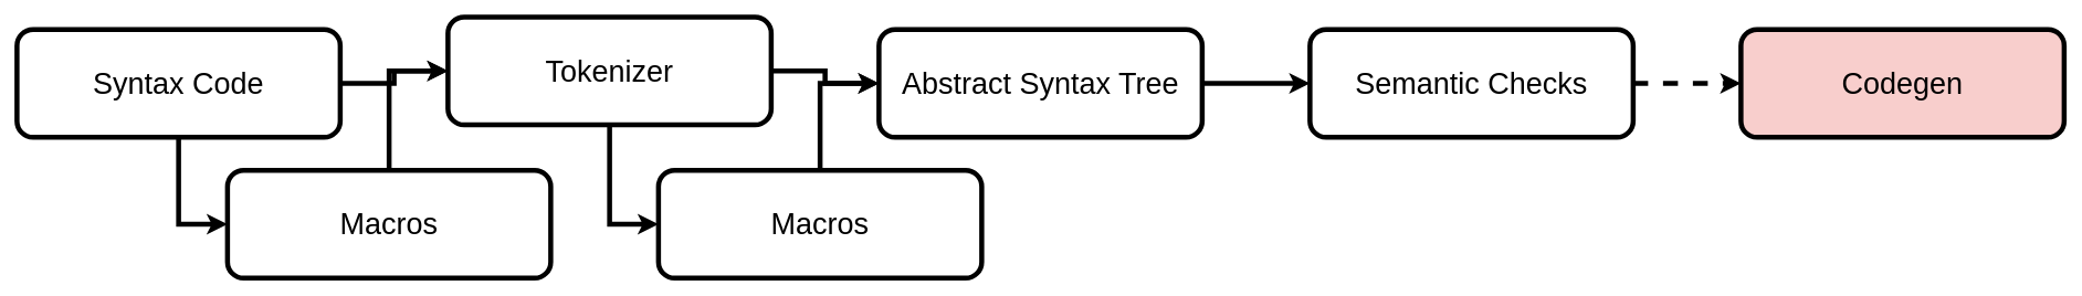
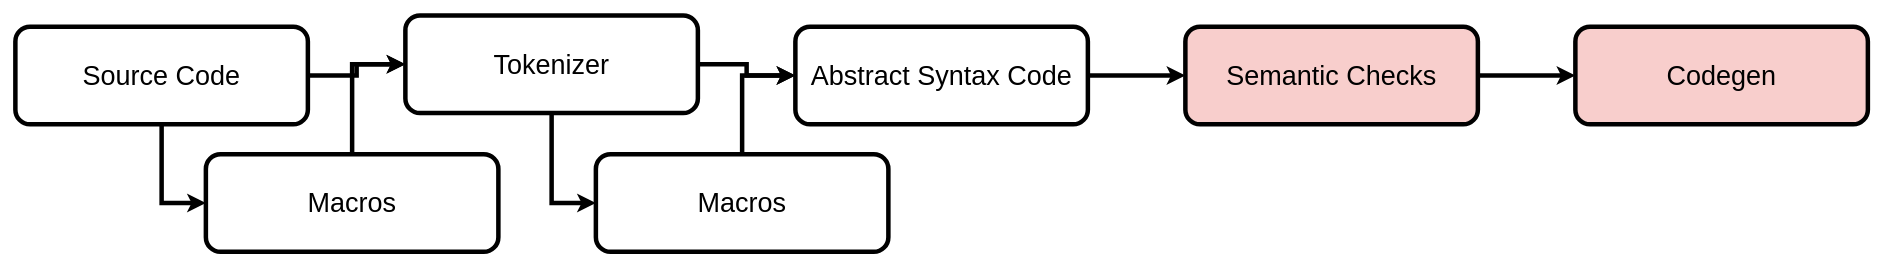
- <mxCell id="4" value="Syntax Code" style="rounded=1;whiteSpace=wrap;html=1;fontSize=36;strokeWidth=6;" vertex="1" parent="1"><mxGeometry x="20" y="35" width="390" height="130" as="geometry" /></mxCell>
+ <mxCell id="4" value="Source Code" style="rounded=1;whiteSpace=wrap;html=1;fontSize=36;strokeWidth=6;" vertex="1" parent="1"><mxGeometry x="20" y="35" width="390" height="130" as="geometry" /></mxCell>
- <mxCell id="9" value="Abstract Syntax Tree" style="rounded=1;whiteSpace=wrap;html=1;fontSize=36;strokeWidth=6;" vertex="1" parent="1"><mxGeometry x="1060" y="35" width="390" height="130" as="geometry" /></mxCell>
+ <mxCell id="9" value="Abstract Syntax Code" style="rounded=1;whiteSpace=wrap;html=1;fontSize=36;strokeWidth=6;" vertex="1" parent="1"><mxGeometry x="1060" y="35" width="390" height="130" as="geometry" /></mxCell>
- <mxCell id="11" value="Semantic Checks" style="rounded=1;whiteSpace=wrap;html=1;fontSize=36;strokeWidth=6;" vertex="1" parent="1"><mxGeometry x="1580" y="35" width="390" height="130" as="geometry" /></mxCell>
+ <mxCell id="11" value="Semantic Checks" style="rounded=1;whiteSpace=wrap;html=1;fontSize=36;strokeWidth=6;fillColor=#f8cecc;" vertex="1" parent="1"><mxGeometry x="1580" y="35" width="390" height="130" as="geometry" /></mxCell>
- <mxCell id="10" style="edgeStyle=orthogonalEdgeStyle;rounded=0;orthogonalLoop=1;jettySize=auto;html=1;entryX=0;entryY=0.5;entryDx=0;entryDy=0;strokeWidth=6;dashed=1;" edge="1" parent="1" source="11" target="12"><mxGeometry relative="1" as="geometry" /></mxCell>
+ <mxCell id="10" style="edgeStyle=orthogonalEdgeStyle;rounded=0;orthogonalLoop=1;jettySize=auto;html=1;entryX=0;entryY=0.5;entryDx=0;entryDy=0;strokeWidth=6;" edge="1" parent="1" source="11" target="12"><mxGeometry relative="1" as="geometry" /></mxCell>
